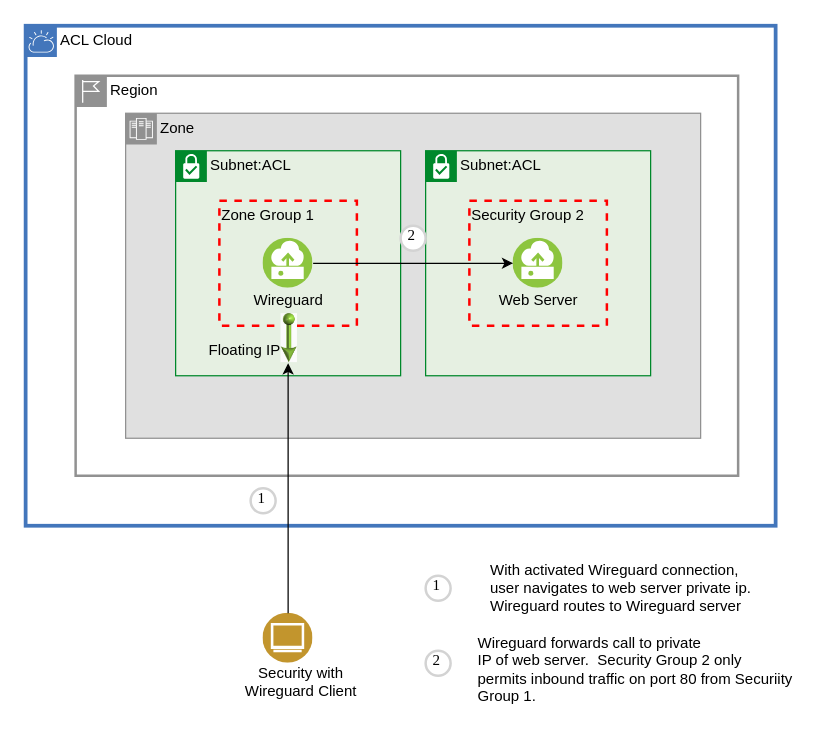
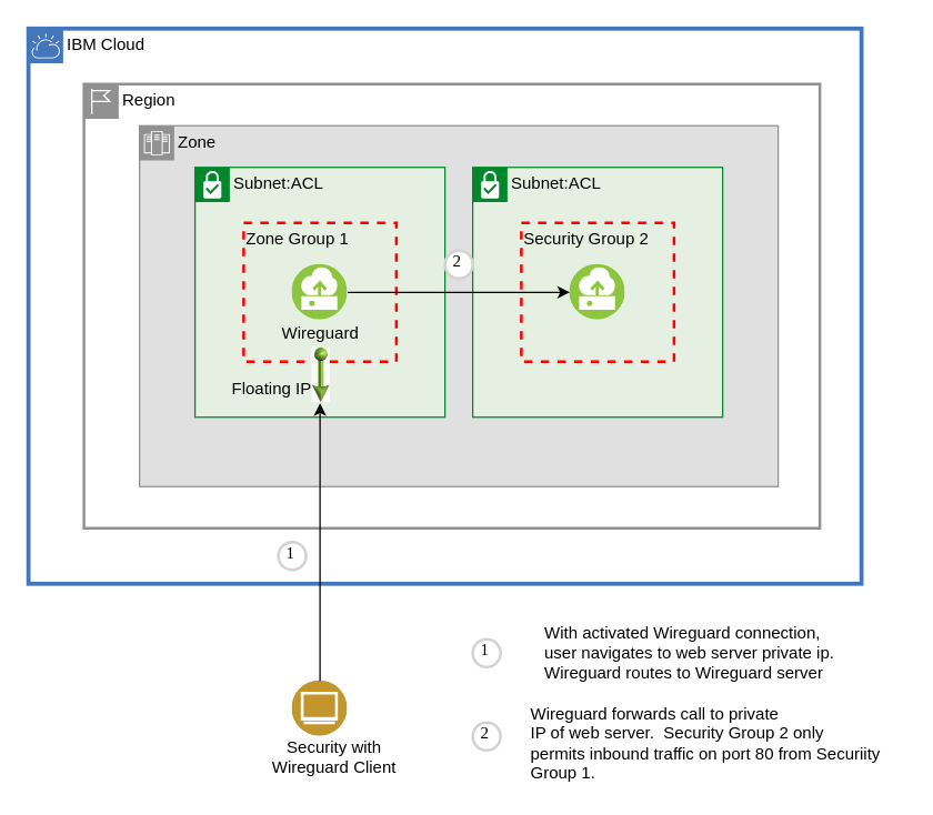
- <mxCell id="2" value="ACL Cloud" style="shape=mxgraph.ibm.box;prType=cloud;fontStyle=0;verticalAlign=top;align=left;spacingLeft=32;spacingTop=4;fillColor=none;rounded=0;whiteSpace=wrap;html=1;strokeColor=#4376BB;strokeWidth=3;dashed=0;container=1;spacing=-4;collapsible=0;expand=0;recursiveResize=0;" parent="1" vertex="1"><mxGeometry x="20" y="20" width="600" height="400" as="geometry" /></mxCell>
+ <mxCell id="2" value="IBM Cloud" style="shape=mxgraph.ibm.box;prType=cloud;fontStyle=0;verticalAlign=top;align=left;spacingLeft=32;spacingTop=4;fillColor=none;rounded=0;whiteSpace=wrap;html=1;strokeColor=#4376BB;strokeWidth=3;dashed=0;container=1;spacing=-4;collapsible=0;expand=0;recursiveResize=0;" parent="1" vertex="1"><mxGeometry x="20" y="20" width="600" height="400" as="geometry" /></mxCell>
- <mxCell id="14" value="Web Server" style="text;html=1;align=center;verticalAlign=middle;resizable=0;points=[];autosize=1;" parent="12" vertex="1"><mxGeometry x="15" y="70" width="80" height="20" as="geometry" /></mxCell>
